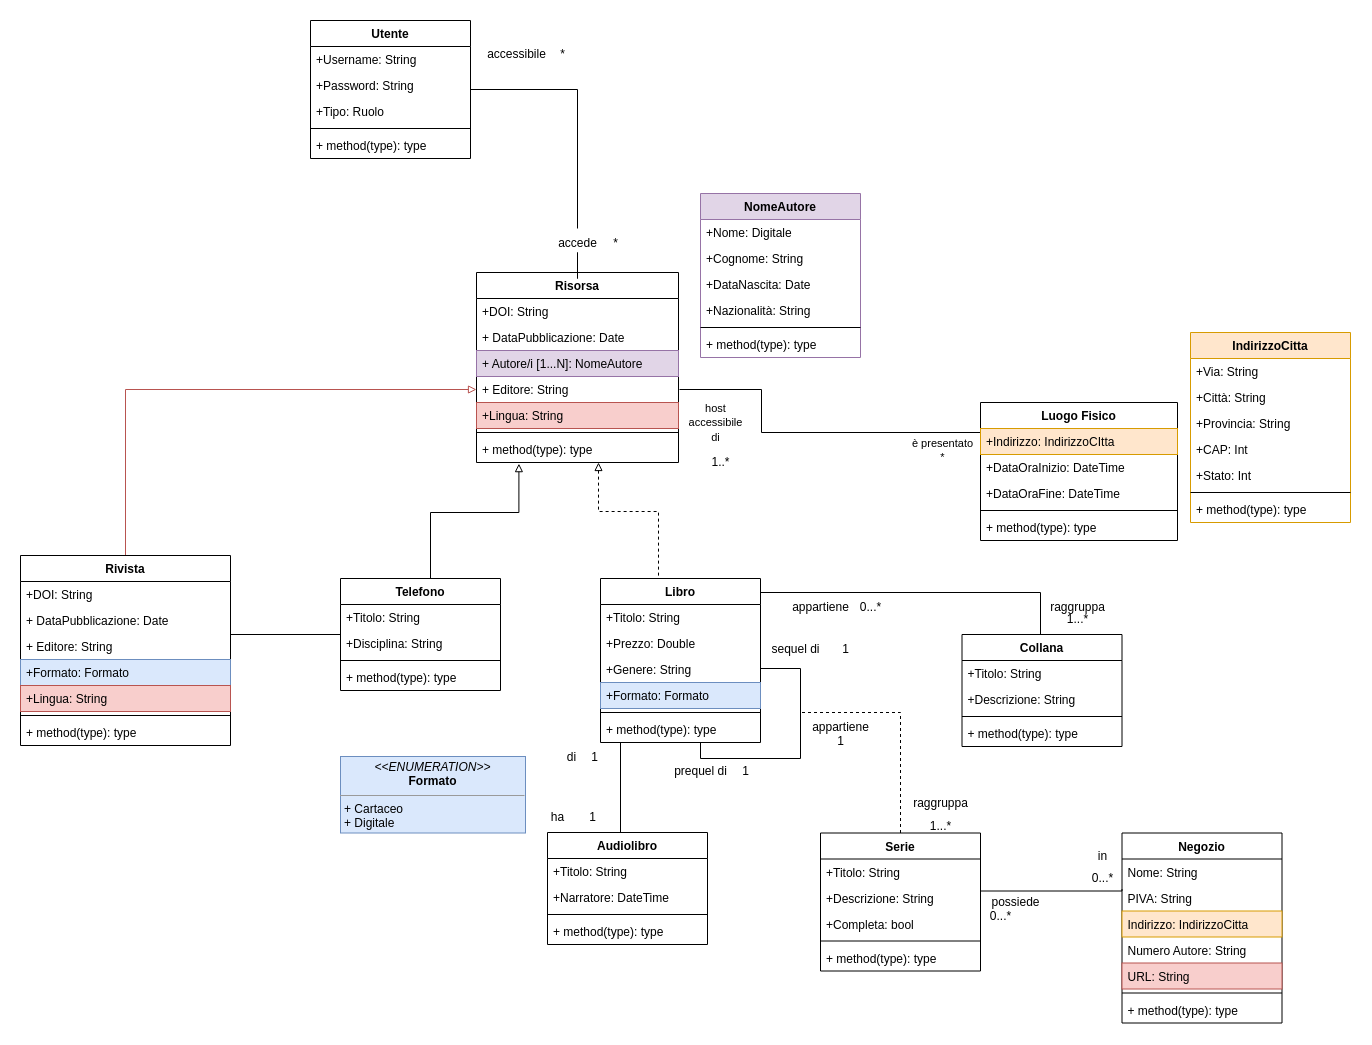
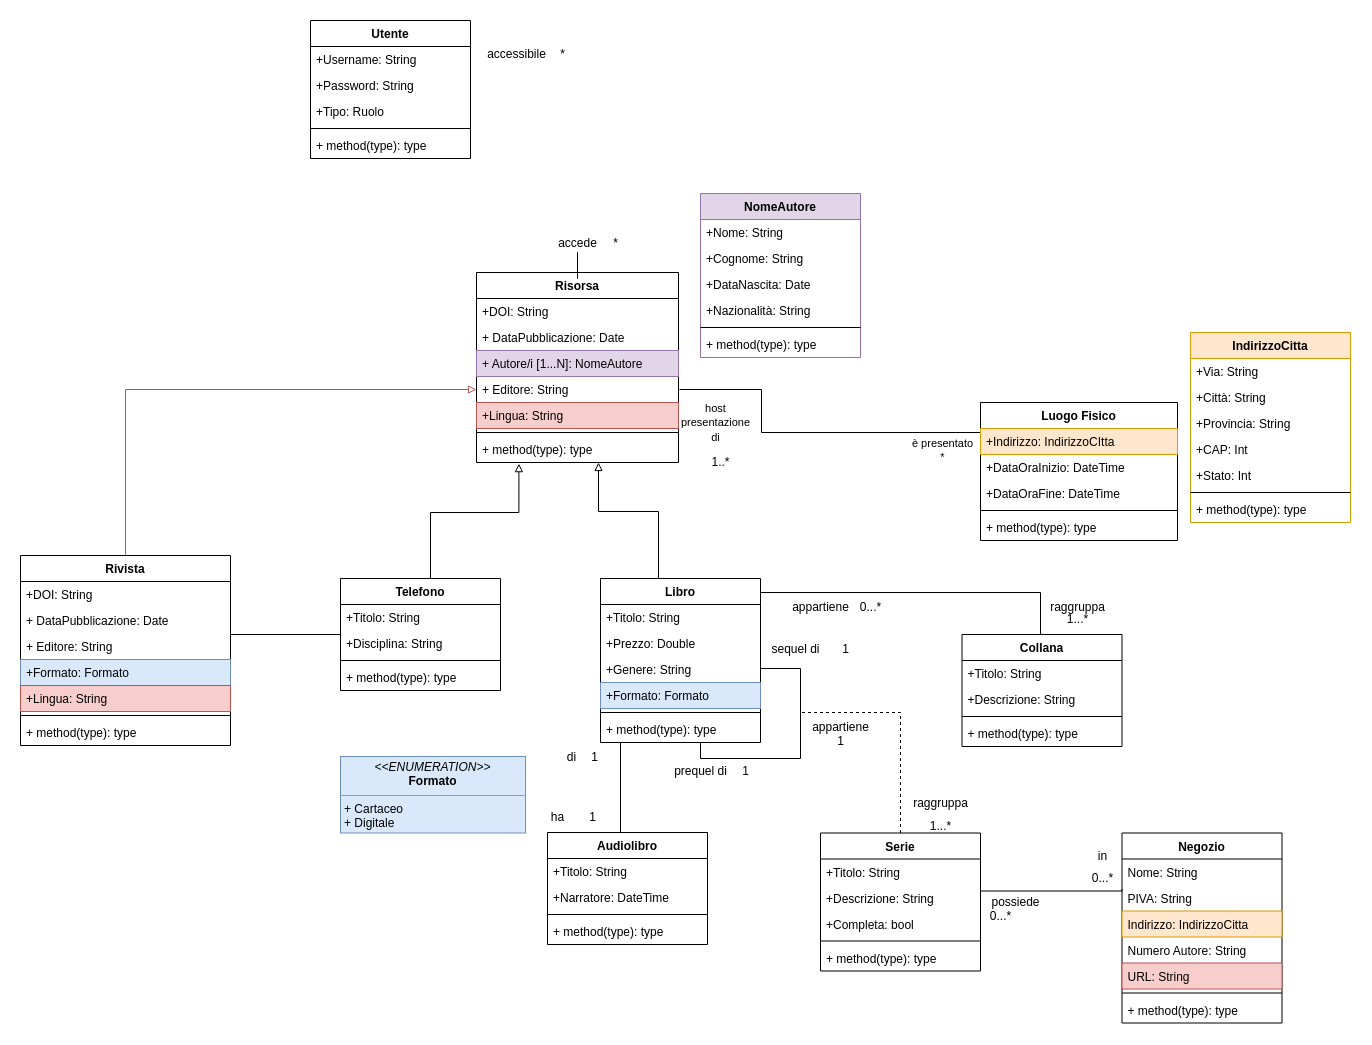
- <mxCell id="73" value="" style="edgeStyle=orthogonalEdgeStyle;rounded=0;orthogonalLoop=1;jettySize=auto;html=1;entryX=0.5;entryY=0;entryDx=0;entryDy=0;endArrow=none;endFill=0;" parent="1" source="51" target="72" edge="1"><mxGeometry relative="1" as="geometry"><mxPoint x="470" y="76" as="sourcePoint" /><mxPoint x="577" y="272" as="targetPoint" /></mxGeometry></mxCell>
- <mxCell id="44" value="+Nome: Digitale" style="text;align=left;verticalAlign=top;spacingLeft=4;spacingRight=4;overflow=hidden;rotatable=0;points=[[0,0.5],[1,0.5]];portConstraint=eastwest;fontSize=12;" parent="43" vertex="1"><mxGeometry y="26" width="160" height="26" as="geometry" /></mxCell>
+ <mxCell id="44" value="+Nome: String" style="text;align=left;verticalAlign=top;spacingLeft=4;spacingRight=4;overflow=hidden;rotatable=0;points=[[0,0.5],[1,0.5]];portConstraint=eastwest;fontSize=12;" parent="43" vertex="1"><mxGeometry y="26" width="160" height="26" as="geometry" /></mxCell>
- <mxCell id="119" value="&lt;span style=&quot;font-size: 11px; background-color: rgb(255, 255, 255);&quot;&gt;host&lt;br&gt;accessibile&lt;br&gt;di&lt;br&gt;&lt;/span&gt;" style="text;html=1;align=center;verticalAlign=middle;resizable=0;points=[];autosize=1;strokeColor=none;fillColor=none;" vertex="1" parent="1"><mxGeometry x="670" y="392" width="90" height="60" as="geometry" /></mxCell>
+ <mxCell id="119" value="&lt;span style=&quot;font-size: 11px; background-color: rgb(255, 255, 255);&quot;&gt;host&lt;br&gt;presentazione&lt;br&gt;di&lt;br&gt;&lt;/span&gt;" style="text;html=1;align=center;verticalAlign=middle;resizable=0;points=[];autosize=1;strokeColor=none;fillColor=none;" vertex="1" parent="1"><mxGeometry x="670" y="392" width="90" height="60" as="geometry" /></mxCell>
- <mxCell id="2" style="edgeStyle=orthogonalEdgeStyle;rounded=0;orthogonalLoop=1;jettySize=auto;html=1;endArrow=none;endFill=0;startArrow=block;startFill=0;dashed=1;" parent="1" source="3" target="14" edge="1"><mxGeometry relative="1" as="geometry"><mxPoint x="658" y="550" as="targetPoint" /><Array as="points"><mxPoint x="598" y="511" /><mxPoint x="658" y="511" /></Array></mxGeometry></mxCell>
+ <mxCell id="2" style="edgeStyle=orthogonalEdgeStyle;rounded=0;orthogonalLoop=1;jettySize=auto;html=1;endArrow=none;endFill=0;startArrow=block;startFill=0;" parent="1" source="3" target="14" edge="1"><mxGeometry relative="1" as="geometry"><mxPoint x="658" y="550" as="targetPoint" /><Array as="points"><mxPoint x="598" y="511" /><mxPoint x="658" y="511" /></Array></mxGeometry></mxCell>
